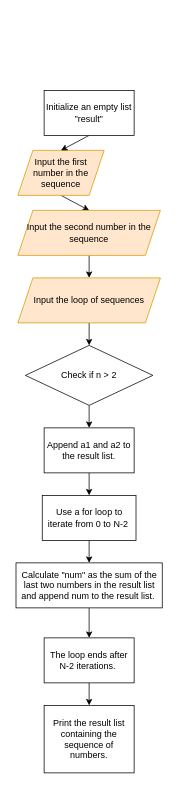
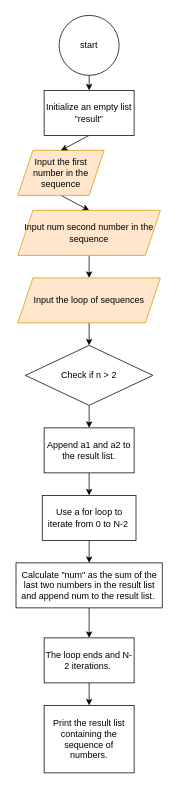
+ <mxCell id="3" value="start" style="ellipse;whiteSpace=wrap;html=1;aspect=fixed;" vertex="1" parent="1"><mxGeometry x="78" y="20" width="80" height="80" as="geometry" /></mxCell>
+ <mxCell id="2" style="edgeStyle=none;html=1;exitX=0.5;exitY=1;exitDx=0;exitDy=0;entryX=0.5;entryY=0;entryDx=0;entryDy=0;" edge="1" parent="1" source="3" target="11"><mxGeometry relative="1" as="geometry" /></mxCell>
- <mxCell id="7" value="Input the second number in the sequence" style="shape=parallelogram;perimeter=parallelogramPerimeter;whiteSpace=wrap;html=1;fixedSize=1;fillColor=#ffe6cc;strokeColor=#d79b00;" vertex="1" parent="1"><mxGeometry x="23" y="280" width="190" height="60" as="geometry" /></mxCell>
+ <mxCell id="7" value="Input num second number in the sequence" style="shape=parallelogram;perimeter=parallelogramPerimeter;whiteSpace=wrap;html=1;fixedSize=1;fillColor=#ffe6cc;strokeColor=#d79b00;" vertex="1" parent="1"><mxGeometry x="23" y="280" width="190" height="60" as="geometry" /></mxCell>
- <mxCell id="21" value="The loop ends after N-2 iterations.&amp;nbsp;" style="rounded=0;whiteSpace=wrap;html=1;" vertex="1" parent="1"><mxGeometry x="58" y="850" width="120" height="60" as="geometry" /></mxCell>
+ <mxCell id="21" value="The loop ends and N-2 iterations.&amp;nbsp;" style="rounded=0;whiteSpace=wrap;html=1;" vertex="1" parent="1"><mxGeometry x="58" y="850" width="120" height="60" as="geometry" /></mxCell>
